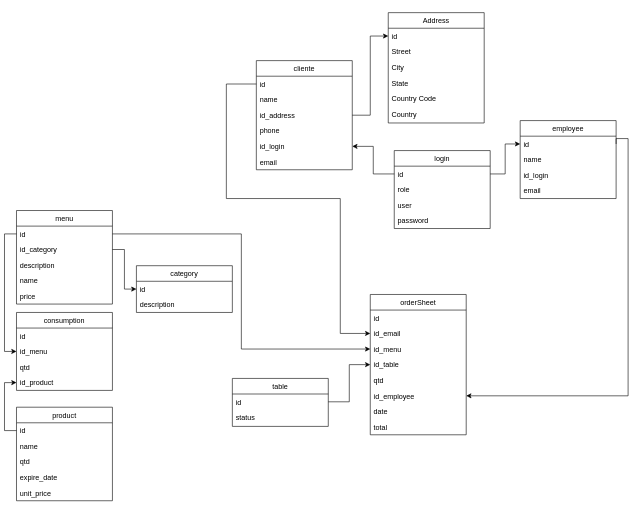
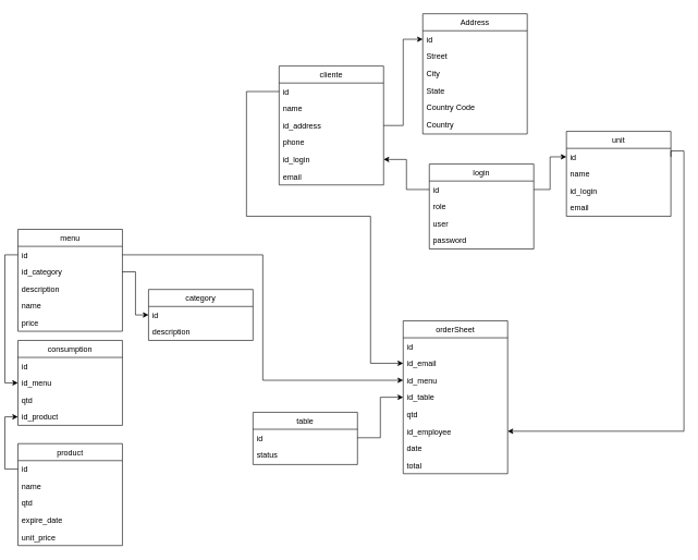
- <mxCell id="23" value="employee" style="swimlane;fontStyle=0;align=center;verticalAlign=top;childLayout=stackLayout;horizontal=1;startSize=26;horizontalStack=0;resizeParent=1;resizeLast=0;collapsible=1;marginBottom=0;rounded=0;shadow=0;strokeWidth=1;" vertex="1" parent="1"><mxGeometry x="860" y="200" width="160" height="130" as="geometry"><mxRectangle x="130" y="380" width="160" height="26" as="alternateBounds" /></mxGeometry></mxCell>
+ <mxCell id="23" value="unit" style="swimlane;fontStyle=0;align=center;verticalAlign=top;childLayout=stackLayout;horizontal=1;startSize=26;horizontalStack=0;resizeParent=1;resizeLast=0;collapsible=1;marginBottom=0;rounded=0;shadow=0;strokeWidth=1;" vertex="1" parent="1"><mxGeometry x="860" y="200" width="160" height="130" as="geometry"><mxRectangle x="130" y="380" width="160" height="26" as="alternateBounds" /></mxGeometry></mxCell>
